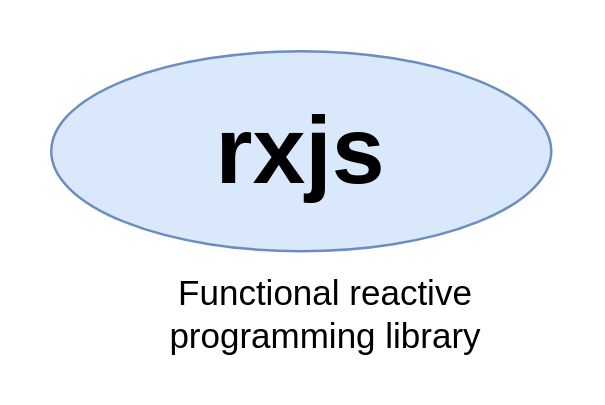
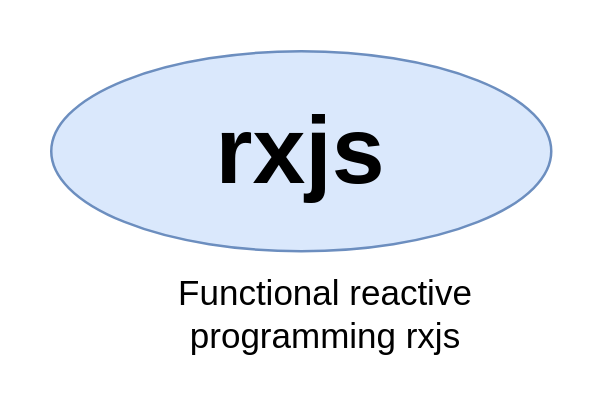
- <mxCell id="3" value="Functional reactive programming library" style="text;html=1;strokeColor=none;fillColor=none;align=center;verticalAlign=middle;whiteSpace=wrap;rounded=0;fontSize=14;" vertex="1" parent="1"><mxGeometry x="40" y="110" width="180" height="30" as="geometry" /></mxCell>
+ <mxCell id="3" value="Functional reactive programming rxjs" style="text;html=1;strokeColor=none;fillColor=none;align=center;verticalAlign=middle;whiteSpace=wrap;rounded=0;fontSize=14;" vertex="1" parent="1"><mxGeometry x="40" y="110" width="180" height="30" as="geometry" /></mxCell>
